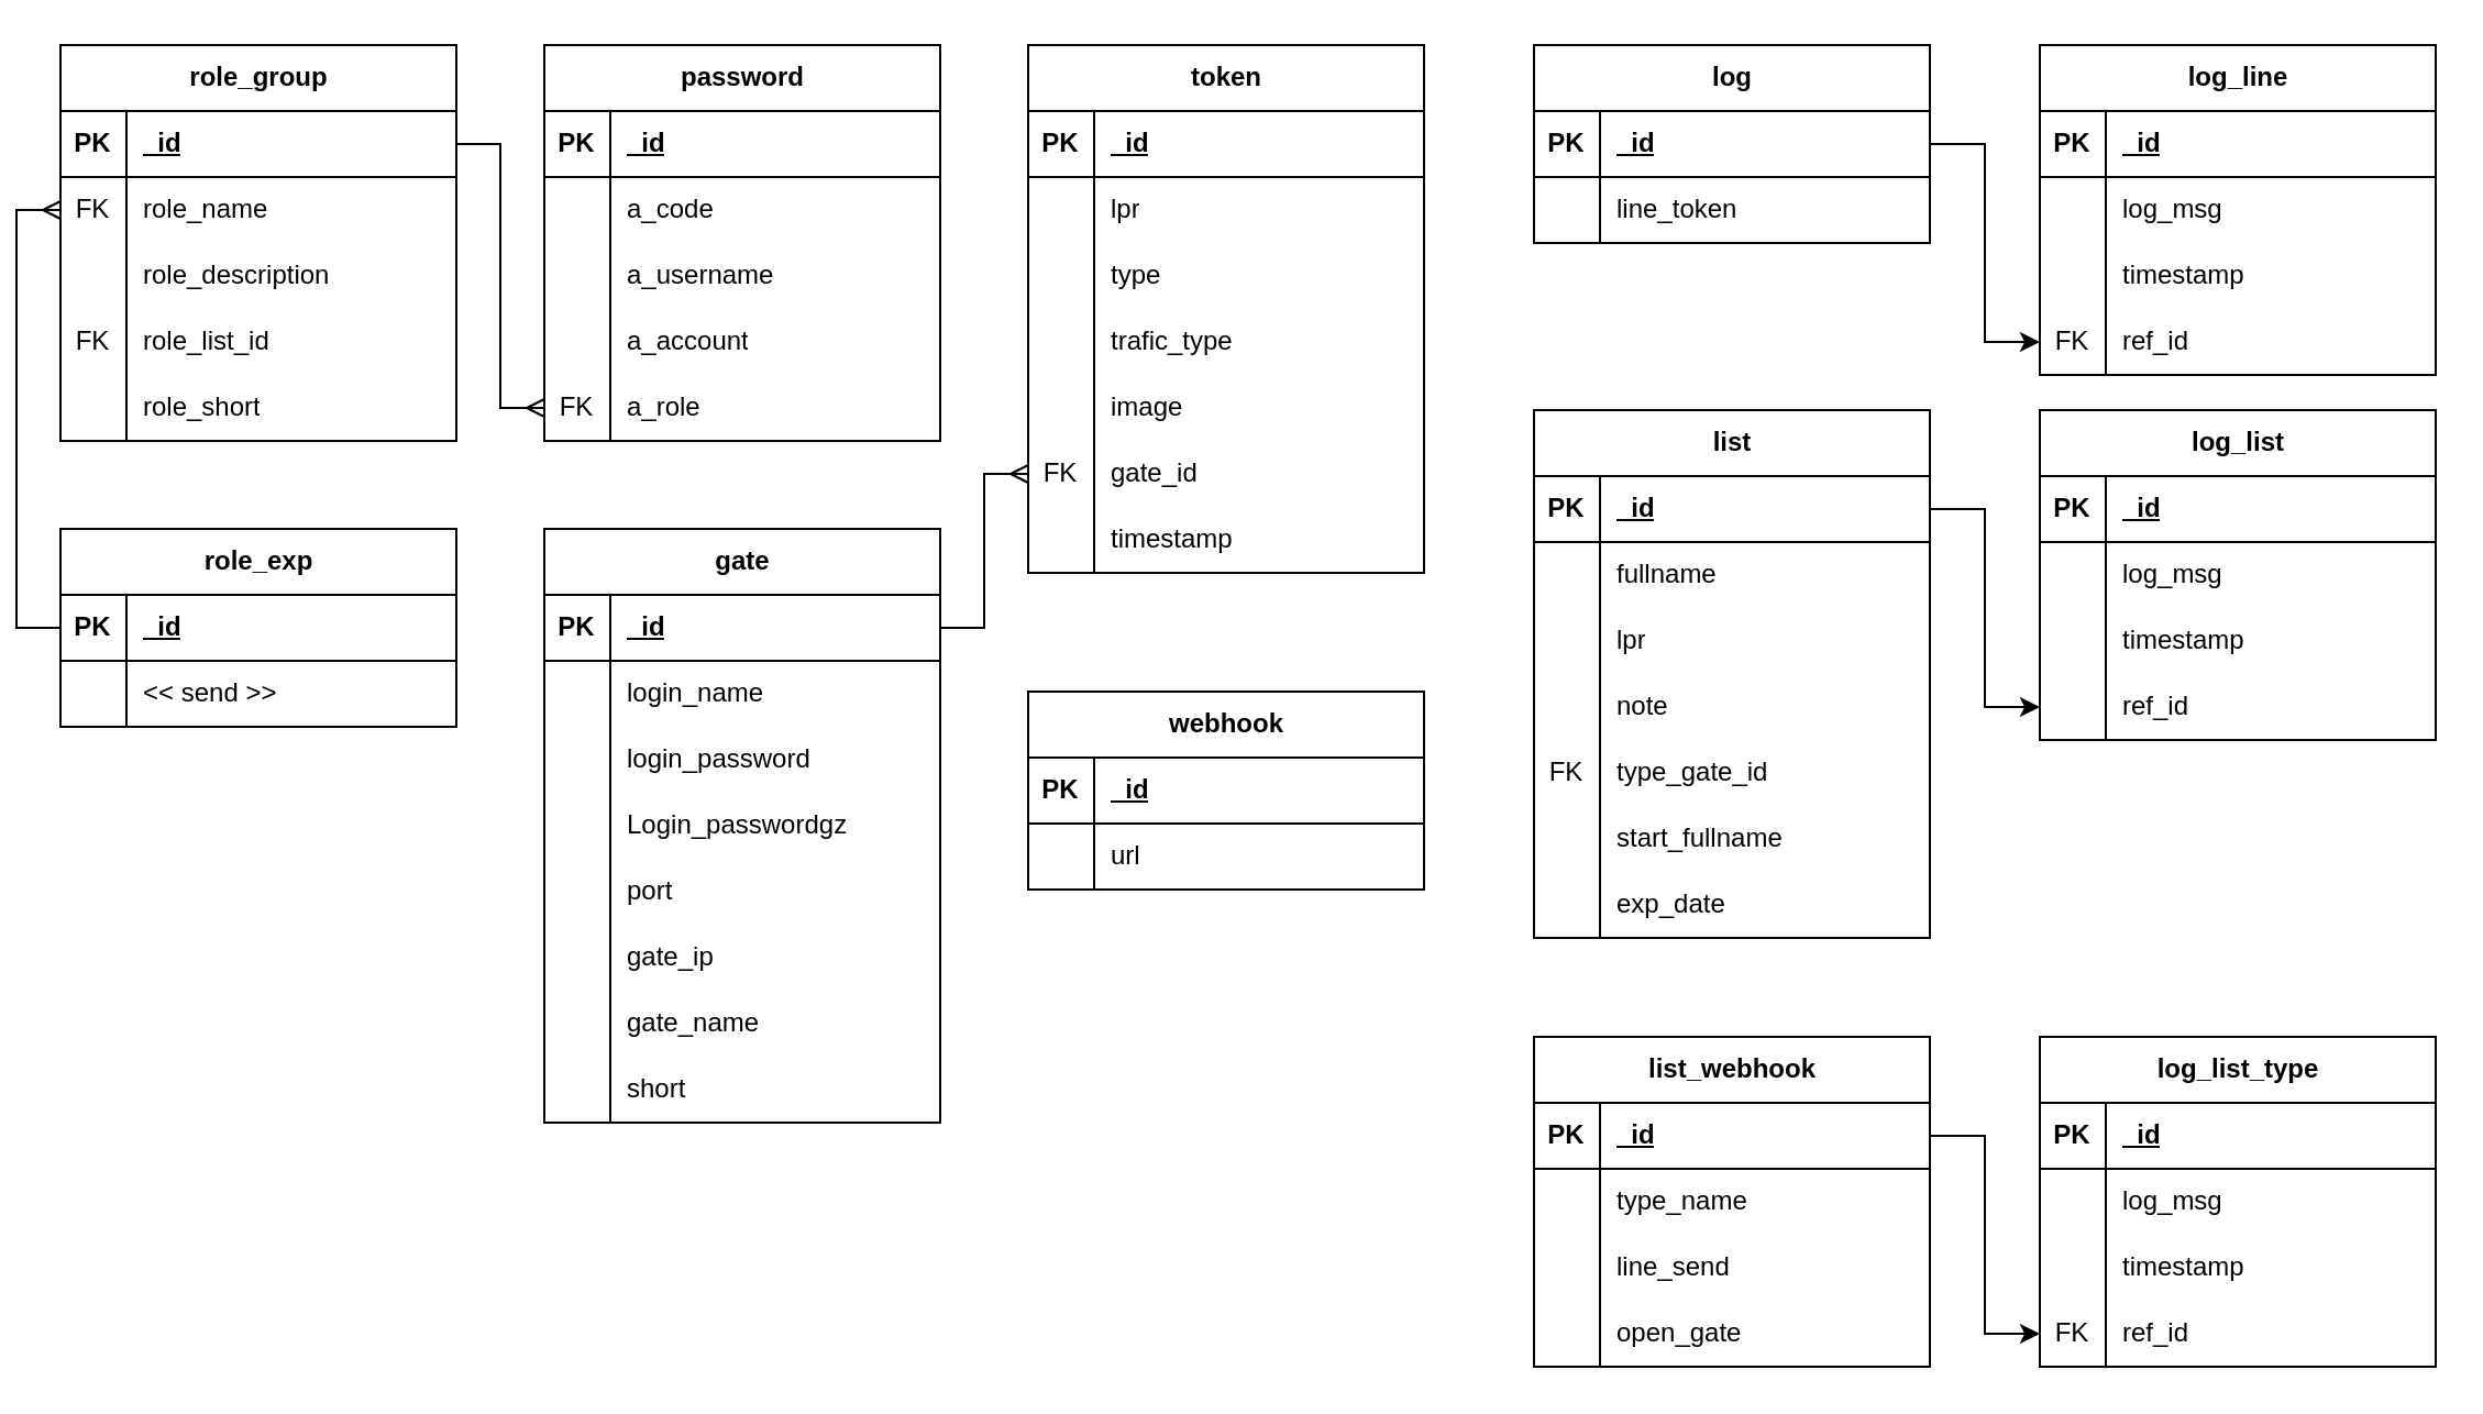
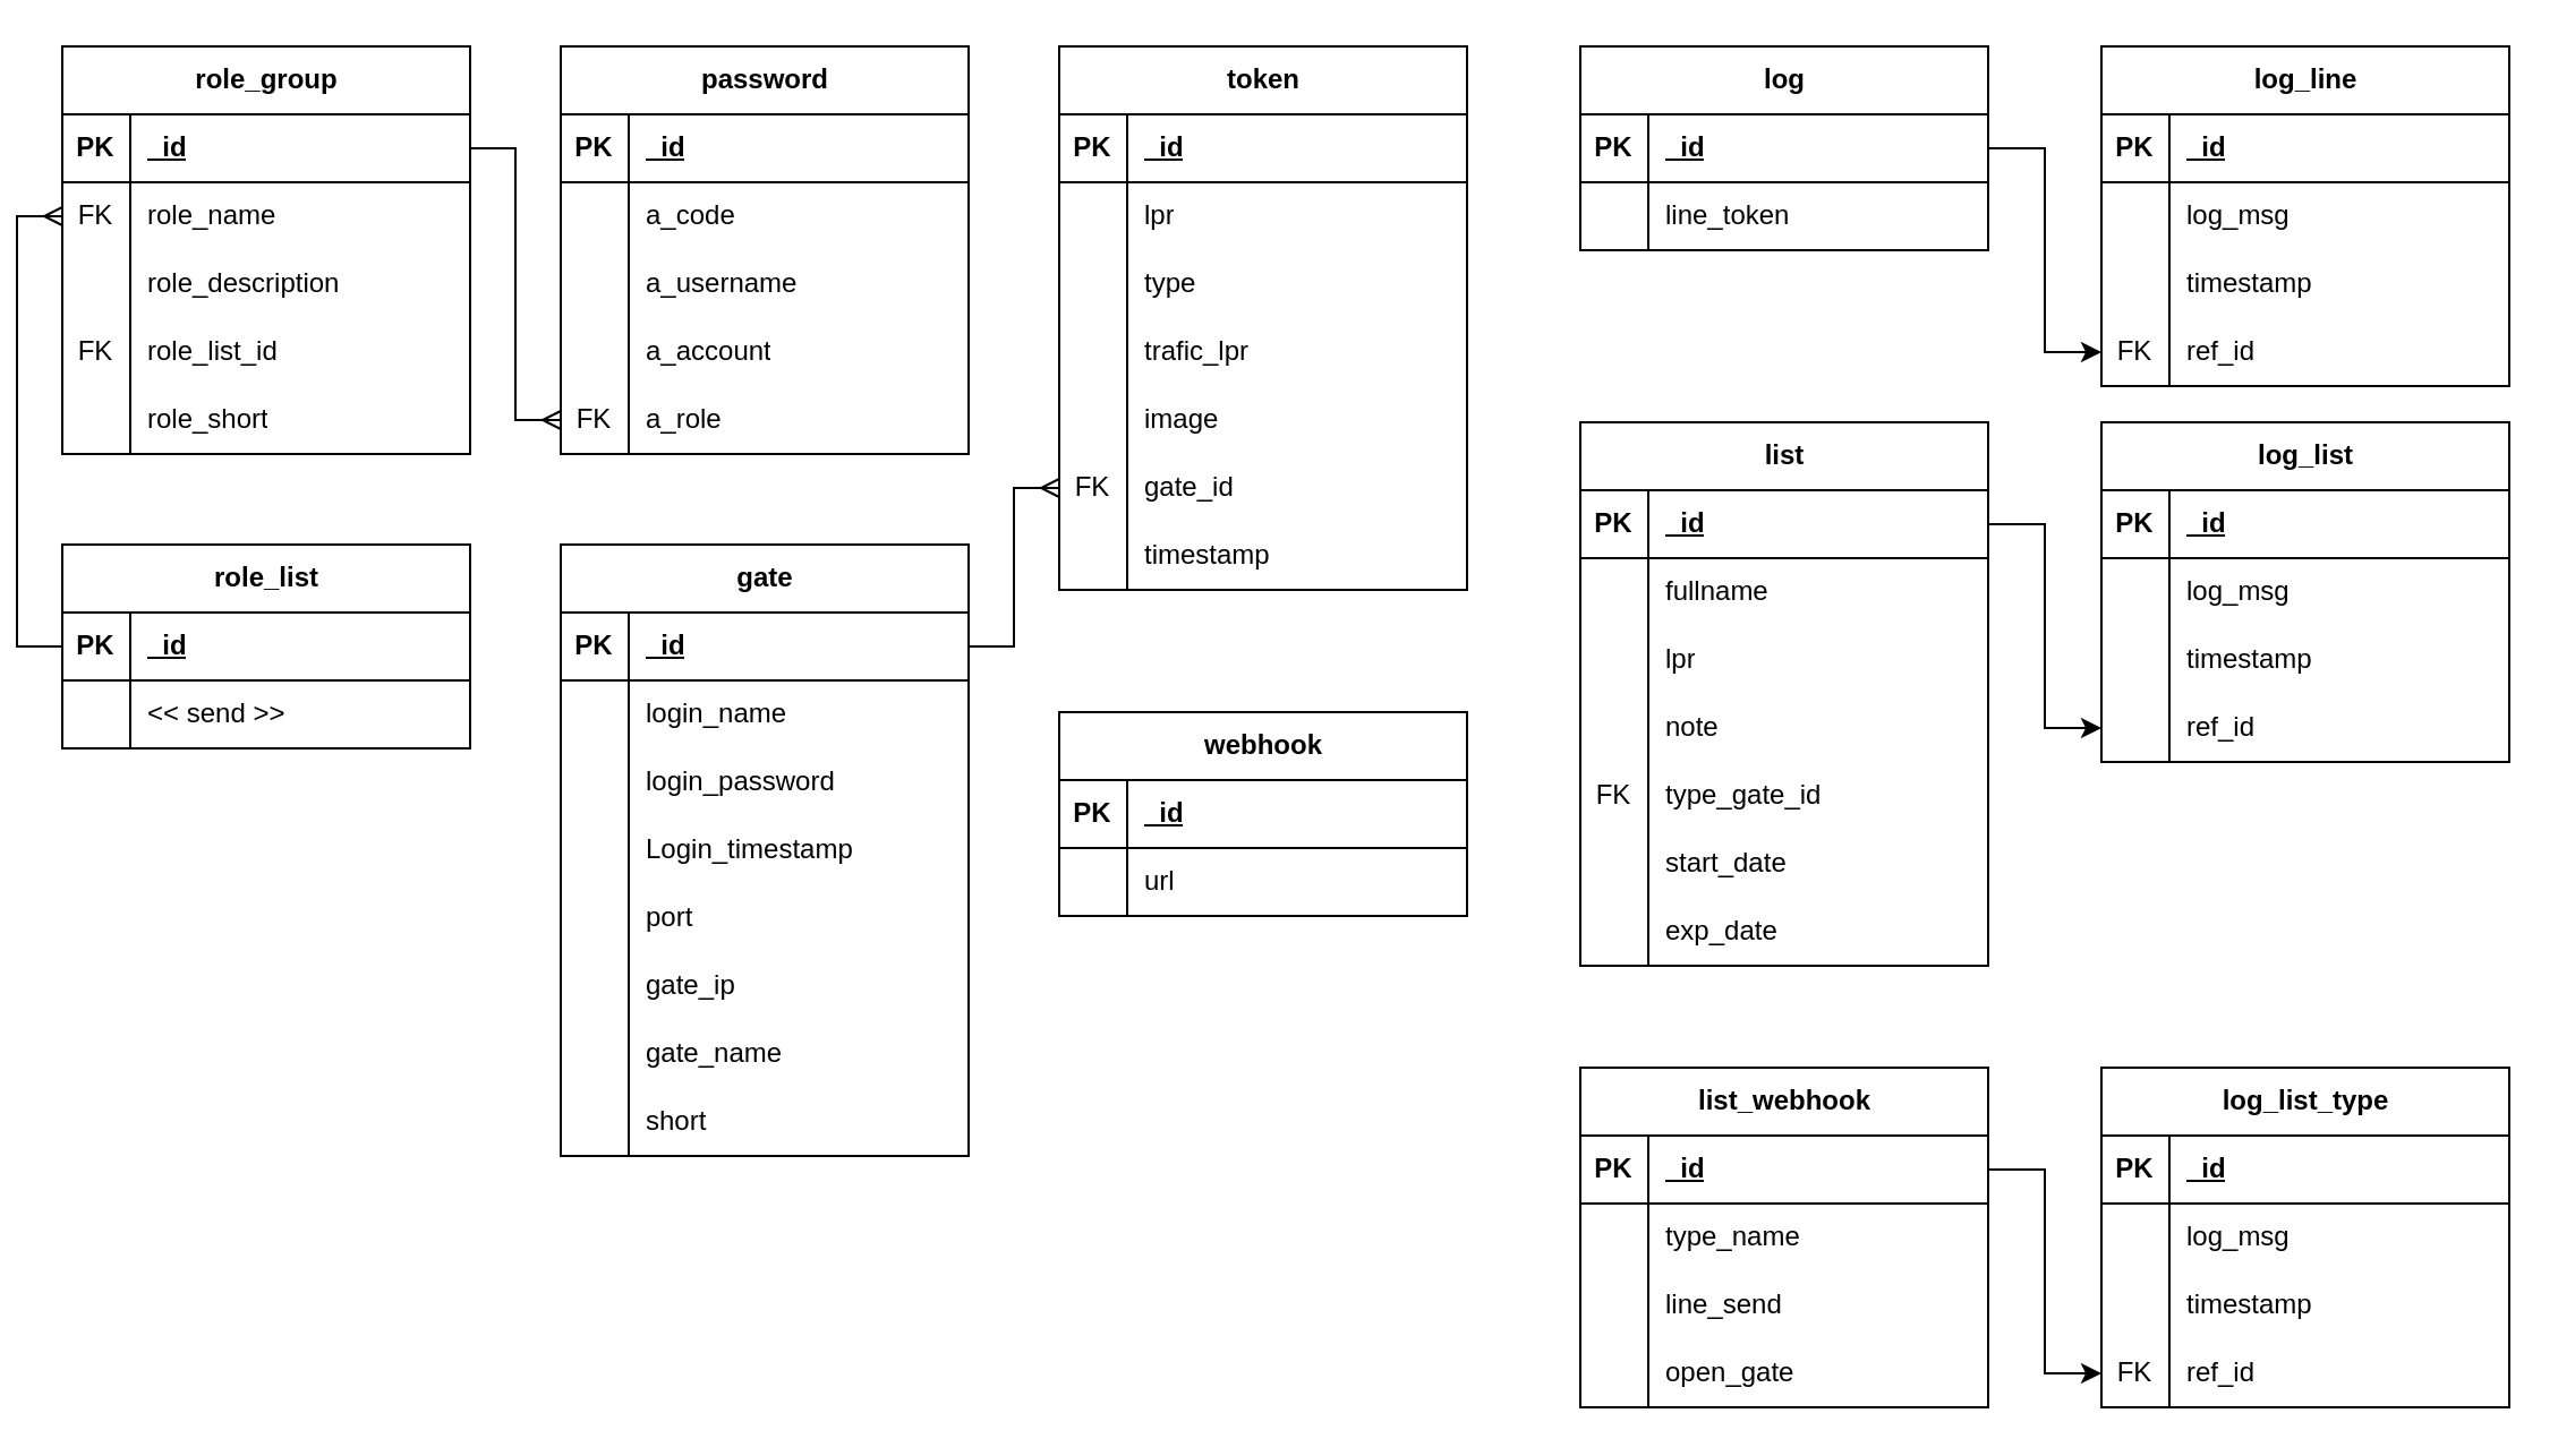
- <mxCell id="80" value="trafic_type" style="shape=partialRectangle;connectable=0;fillColor=none;top=0;left=0;bottom=0;right=0;align=left;spacingLeft=6;overflow=hidden;whiteSpace=wrap;html=1;" parent="78" vertex="1"><mxGeometry x="30" width="150" height="30" as="geometry"><mxRectangle width="150" height="30" as="alternateBounds" /></mxGeometry></mxCell>
+ <mxCell id="80" value="trafic_lpr" style="shape=partialRectangle;connectable=0;fillColor=none;top=0;left=0;bottom=0;right=0;align=left;spacingLeft=6;overflow=hidden;whiteSpace=wrap;html=1;" parent="78" vertex="1"><mxGeometry x="30" width="150" height="30" as="geometry"><mxRectangle width="150" height="30" as="alternateBounds" /></mxGeometry></mxCell>
- <mxCell id="34" value="role_exp" style="shape=table;startSize=30;container=1;collapsible=1;childLayout=tableLayout;fixedRows=1;rowLines=0;fontStyle=1;align=center;resizeLast=1;html=1;" parent="1" vertex="1"><mxGeometry x="20" y="240" width="180" height="90" as="geometry" /></mxCell>
+ <mxCell id="34" value="role_list" style="shape=table;startSize=30;container=1;collapsible=1;childLayout=tableLayout;fixedRows=1;rowLines=0;fontStyle=1;align=center;resizeLast=1;html=1;" parent="1" vertex="1"><mxGeometry x="20" y="240" width="180" height="90" as="geometry" /></mxCell>
- <mxCell id="55" value="Login_passwordgz" style="shape=partialRectangle;connectable=0;fillColor=none;top=0;left=0;bottom=0;right=0;align=left;spacingLeft=6;overflow=hidden;whiteSpace=wrap;html=1;" parent="53" vertex="1"><mxGeometry x="30" width="150" height="30" as="geometry"><mxRectangle width="150" height="30" as="alternateBounds" /></mxGeometry></mxCell>
+ <mxCell id="55" value="Login_timestamp" style="shape=partialRectangle;connectable=0;fillColor=none;top=0;left=0;bottom=0;right=0;align=left;spacingLeft=6;overflow=hidden;whiteSpace=wrap;html=1;" parent="53" vertex="1"><mxGeometry x="30" width="150" height="30" as="geometry"><mxRectangle width="150" height="30" as="alternateBounds" /></mxGeometry></mxCell>
- <mxCell id="116" value="start_fullname" style="shape=partialRectangle;connectable=0;fillColor=none;top=0;left=0;bottom=0;right=0;align=left;spacingLeft=6;overflow=hidden;whiteSpace=wrap;html=1;" parent="114" vertex="1"><mxGeometry x="30" width="150" height="30" as="geometry"><mxRectangle width="150" height="30" as="alternateBounds" /></mxGeometry></mxCell>
+ <mxCell id="116" value="start_date" style="shape=partialRectangle;connectable=0;fillColor=none;top=0;left=0;bottom=0;right=0;align=left;spacingLeft=6;overflow=hidden;whiteSpace=wrap;html=1;" parent="114" vertex="1"><mxGeometry x="30" width="150" height="30" as="geometry"><mxRectangle width="150" height="30" as="alternateBounds" /></mxGeometry></mxCell>
